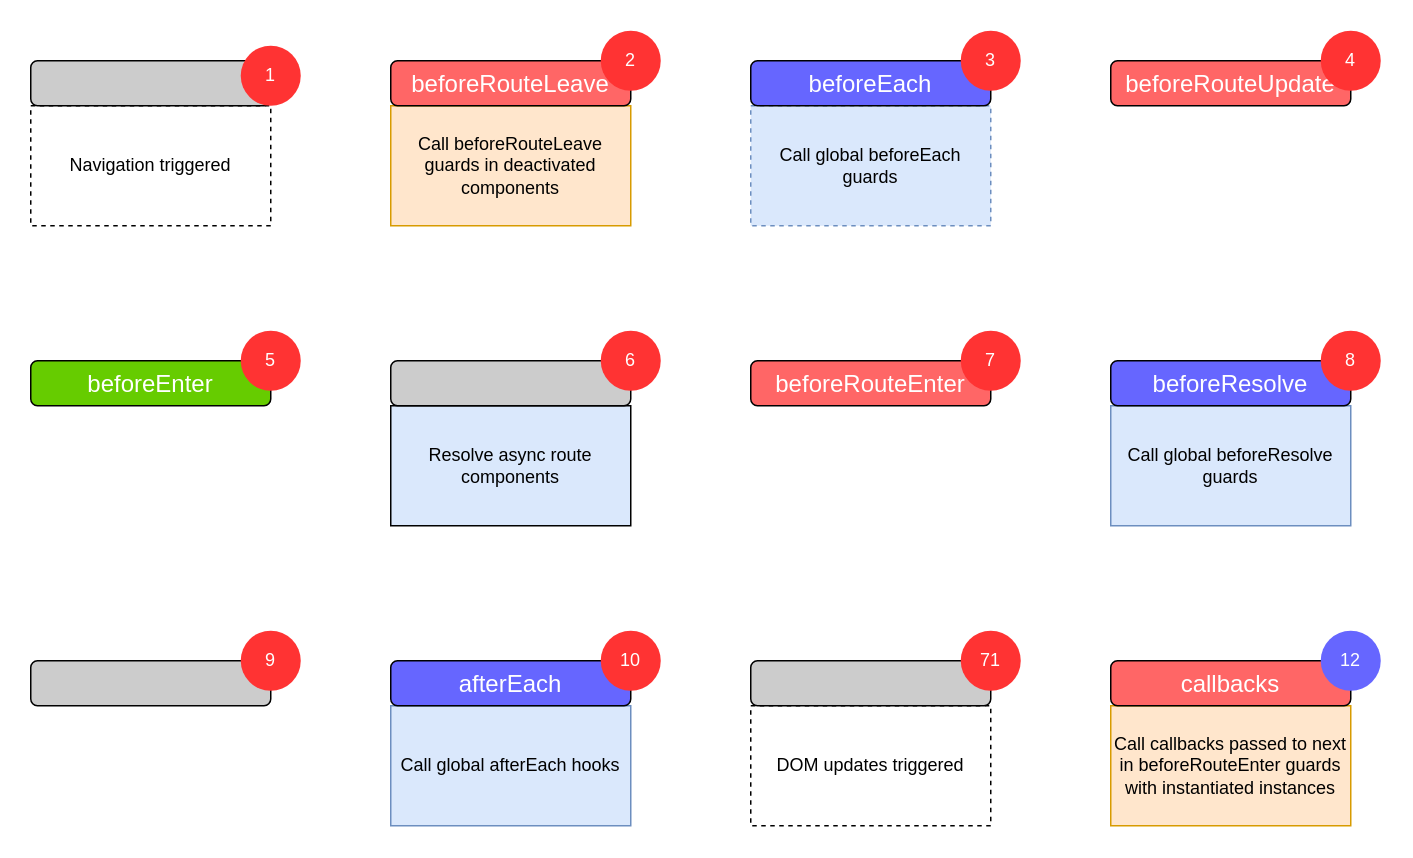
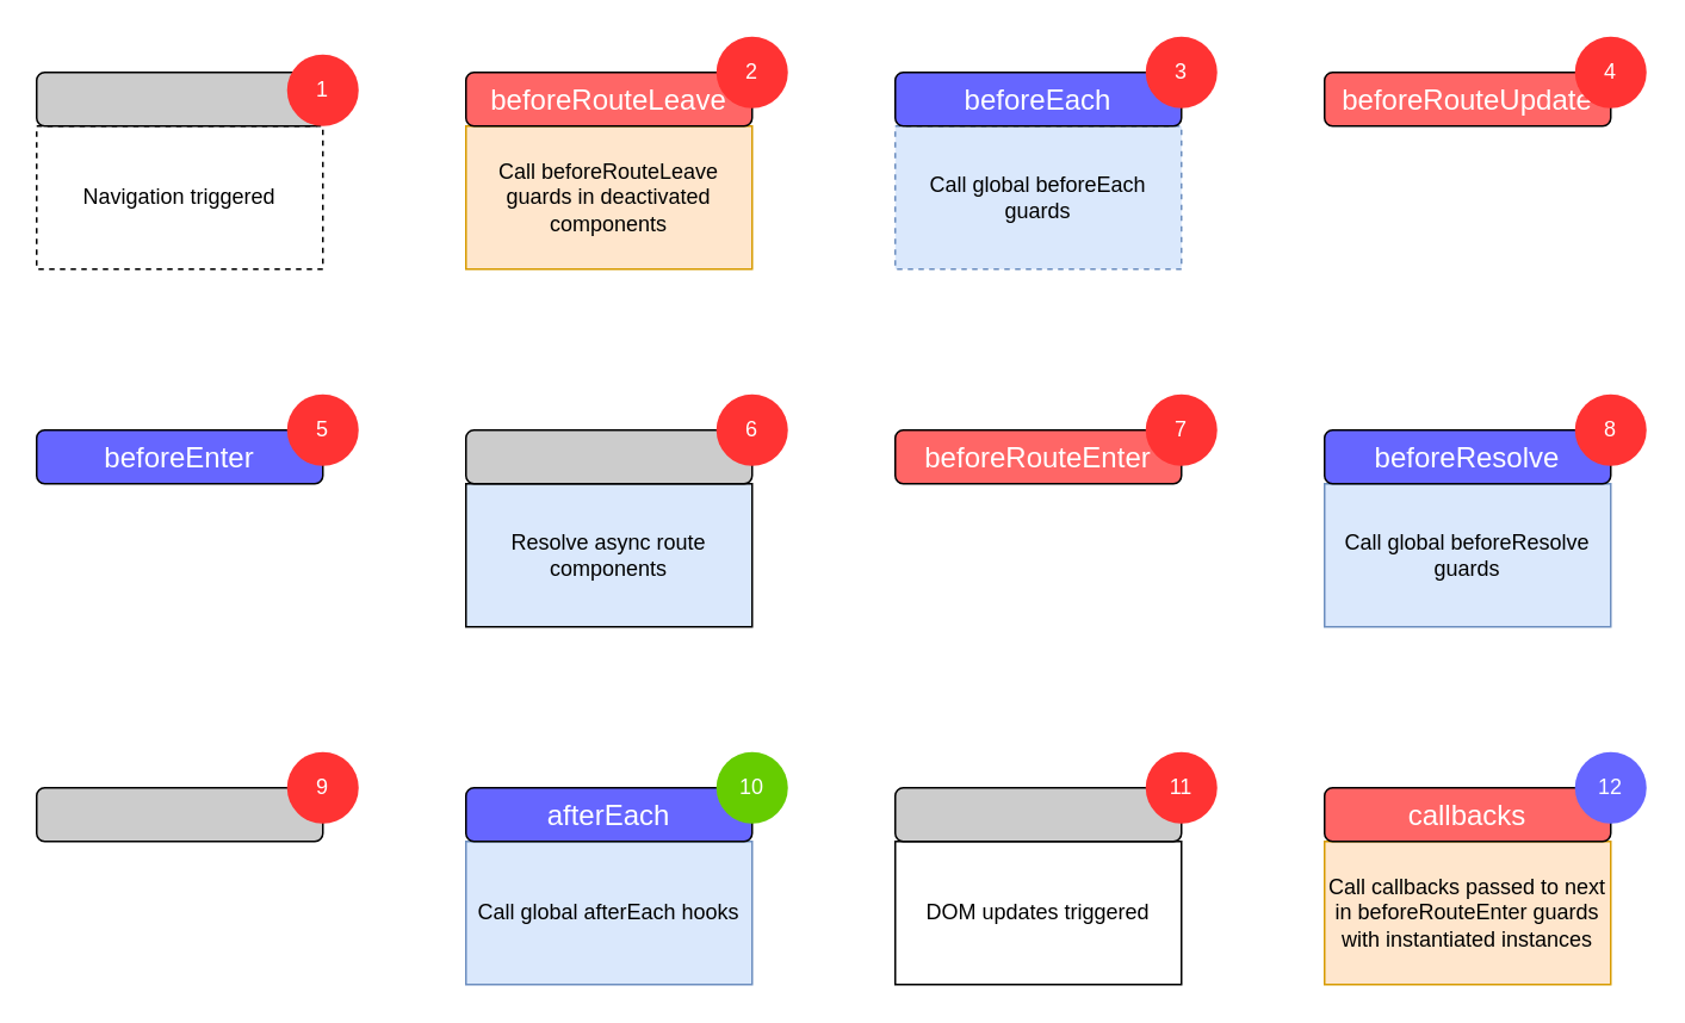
- <mxCell id="37" value="beforeEnter" style="rounded=1;whiteSpace=wrap;html=1;fontFamily=Helvetica;fontSize=16;fillColor=#66CC00;fontColor=#FFFFFF;" vertex="1" parent="36"><mxGeometry y="20" width="160" height="30" as="geometry" /></mxCell>
+ <mxCell id="37" value="beforeEnter" style="rounded=1;whiteSpace=wrap;html=1;fontFamily=Helvetica;fontSize=16;fillColor=#6666ff;fontColor=#FFFFFF;" vertex="1" parent="36"><mxGeometry y="20" width="160" height="30" as="geometry" /></mxCell>
- <mxCell id="45" value="10" style="ellipse;whiteSpace=wrap;html=1;aspect=fixed;fillColor=#FF3333;fontFamily=Helvetica;fontSize=12;fontColor=#FFFFFF;dashed=1;strokeColor=none;" vertex="1" parent="42"><mxGeometry x="140" width="40" height="40" as="geometry" /></mxCell>
+ <mxCell id="45" value="10" style="ellipse;whiteSpace=wrap;html=1;aspect=fixed;fillColor=#66cc00;fontFamily=Helvetica;fontSize=12;fontColor=#FFFFFF;dashed=1;strokeColor=none;" vertex="1" parent="42"><mxGeometry x="140" width="40" height="40" as="geometry" /></mxCell>
- <mxCell id="28" value="71" style="ellipse;whiteSpace=wrap;html=1;aspect=fixed;fillColor=#FF3333;fontFamily=Helvetica;fontSize=12;fontColor=#FFFFFF;dashed=1;strokeColor=none;" vertex="1" parent="25"><mxGeometry x="140" width="40" height="40" as="geometry" /></mxCell>
+ <mxCell id="28" value="11" style="ellipse;whiteSpace=wrap;html=1;aspect=fixed;fillColor=#FF3333;fontFamily=Helvetica;fontSize=12;fontColor=#FFFFFF;dashed=1;strokeColor=none;" vertex="1" parent="25"><mxGeometry x="140" width="40" height="40" as="geometry" /></mxCell>
- <mxCell id="26" value="DOM updates triggered" style="rounded=0;whiteSpace=wrap;html=1;dashed=1;" vertex="1" parent="25"><mxGeometry y="50" width="160" height="80" as="geometry" /></mxCell>
+ <mxCell id="26" value="DOM updates triggered" style="rounded=0;whiteSpace=wrap;html=1;" vertex="1" parent="25"><mxGeometry y="50" width="160" height="80" as="geometry" /></mxCell>
